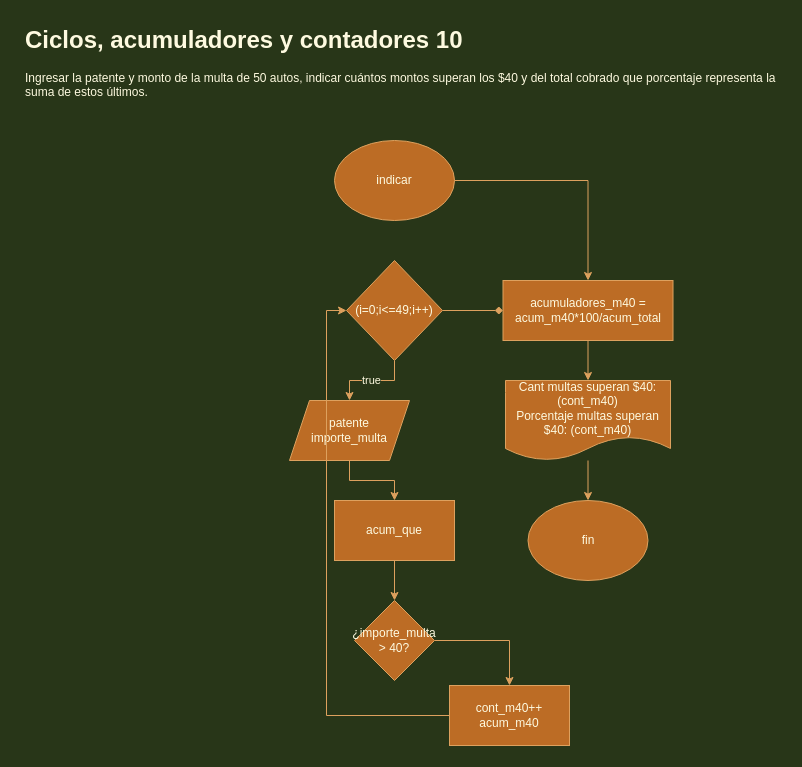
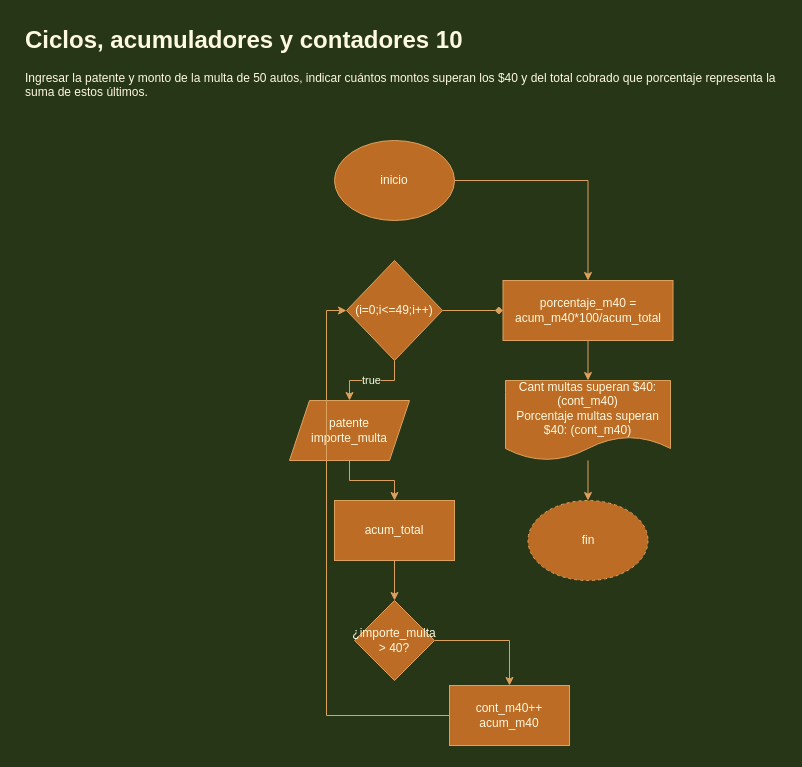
- <mxCell id="4" value="indicar" style="ellipse;whiteSpace=wrap;html=1;fillColor=#BC6C25;strokeColor=#DDA15E;fontColor=#FEFAE0;" vertex="1" parent="1"><mxGeometry x="334" y="140" width="120" height="80" as="geometry" /></mxCell>
+ <mxCell id="4" value="inicio" style="ellipse;whiteSpace=wrap;html=1;fillColor=#BC6C25;strokeColor=#DDA15E;fontColor=#FEFAE0;" vertex="1" parent="1"><mxGeometry x="334" y="140" width="120" height="80" as="geometry" /></mxCell>
- <mxCell id="17" value="acumuladores_m40 = acum_m40*100/acum_total" style="rounded=0;whiteSpace=wrap;html=1;fillColor=#BC6C25;strokeColor=#DDA15E;fontColor=#FEFAE0;" vertex="1" parent="1"><mxGeometry x="502.5" y="280" width="170" height="60" as="geometry" /></mxCell>
+ <mxCell id="17" value="porcentaje_m40 = acum_m40*100/acum_total" style="rounded=0;whiteSpace=wrap;html=1;fillColor=#BC6C25;strokeColor=#DDA15E;fontColor=#FEFAE0;" vertex="1" parent="1"><mxGeometry x="502.5" y="280" width="170" height="60" as="geometry" /></mxCell>
- <mxCell id="15" value="acum_que" style="whiteSpace=wrap;html=1;fillColor=#BC6C25;strokeColor=#DDA15E;fontColor=#FEFAE0;" vertex="1" parent="1"><mxGeometry x="334" y="500" width="120" height="60" as="geometry" /></mxCell>
+ <mxCell id="15" value="acum_total" style="whiteSpace=wrap;html=1;fillColor=#BC6C25;strokeColor=#DDA15E;fontColor=#FEFAE0;" vertex="1" parent="1"><mxGeometry x="334" y="500" width="120" height="60" as="geometry" /></mxCell>
- <mxCell id="20" value="fin" style="ellipse;whiteSpace=wrap;html=1;rounded=0;fillColor=#BC6C25;strokeColor=#DDA15E;fontColor=#FEFAE0;" vertex="1" parent="1"><mxGeometry x="527.5" y="500" width="120" height="80" as="geometry" /></mxCell>
+ <mxCell id="20" value="fin" style="ellipse;whiteSpace=wrap;html=1;rounded=0;fillColor=#BC6C25;strokeColor=#DDA15E;fontColor=#FEFAE0;dashed=1;" vertex="1" parent="1"><mxGeometry x="527.5" y="500" width="120" height="80" as="geometry" /></mxCell>
